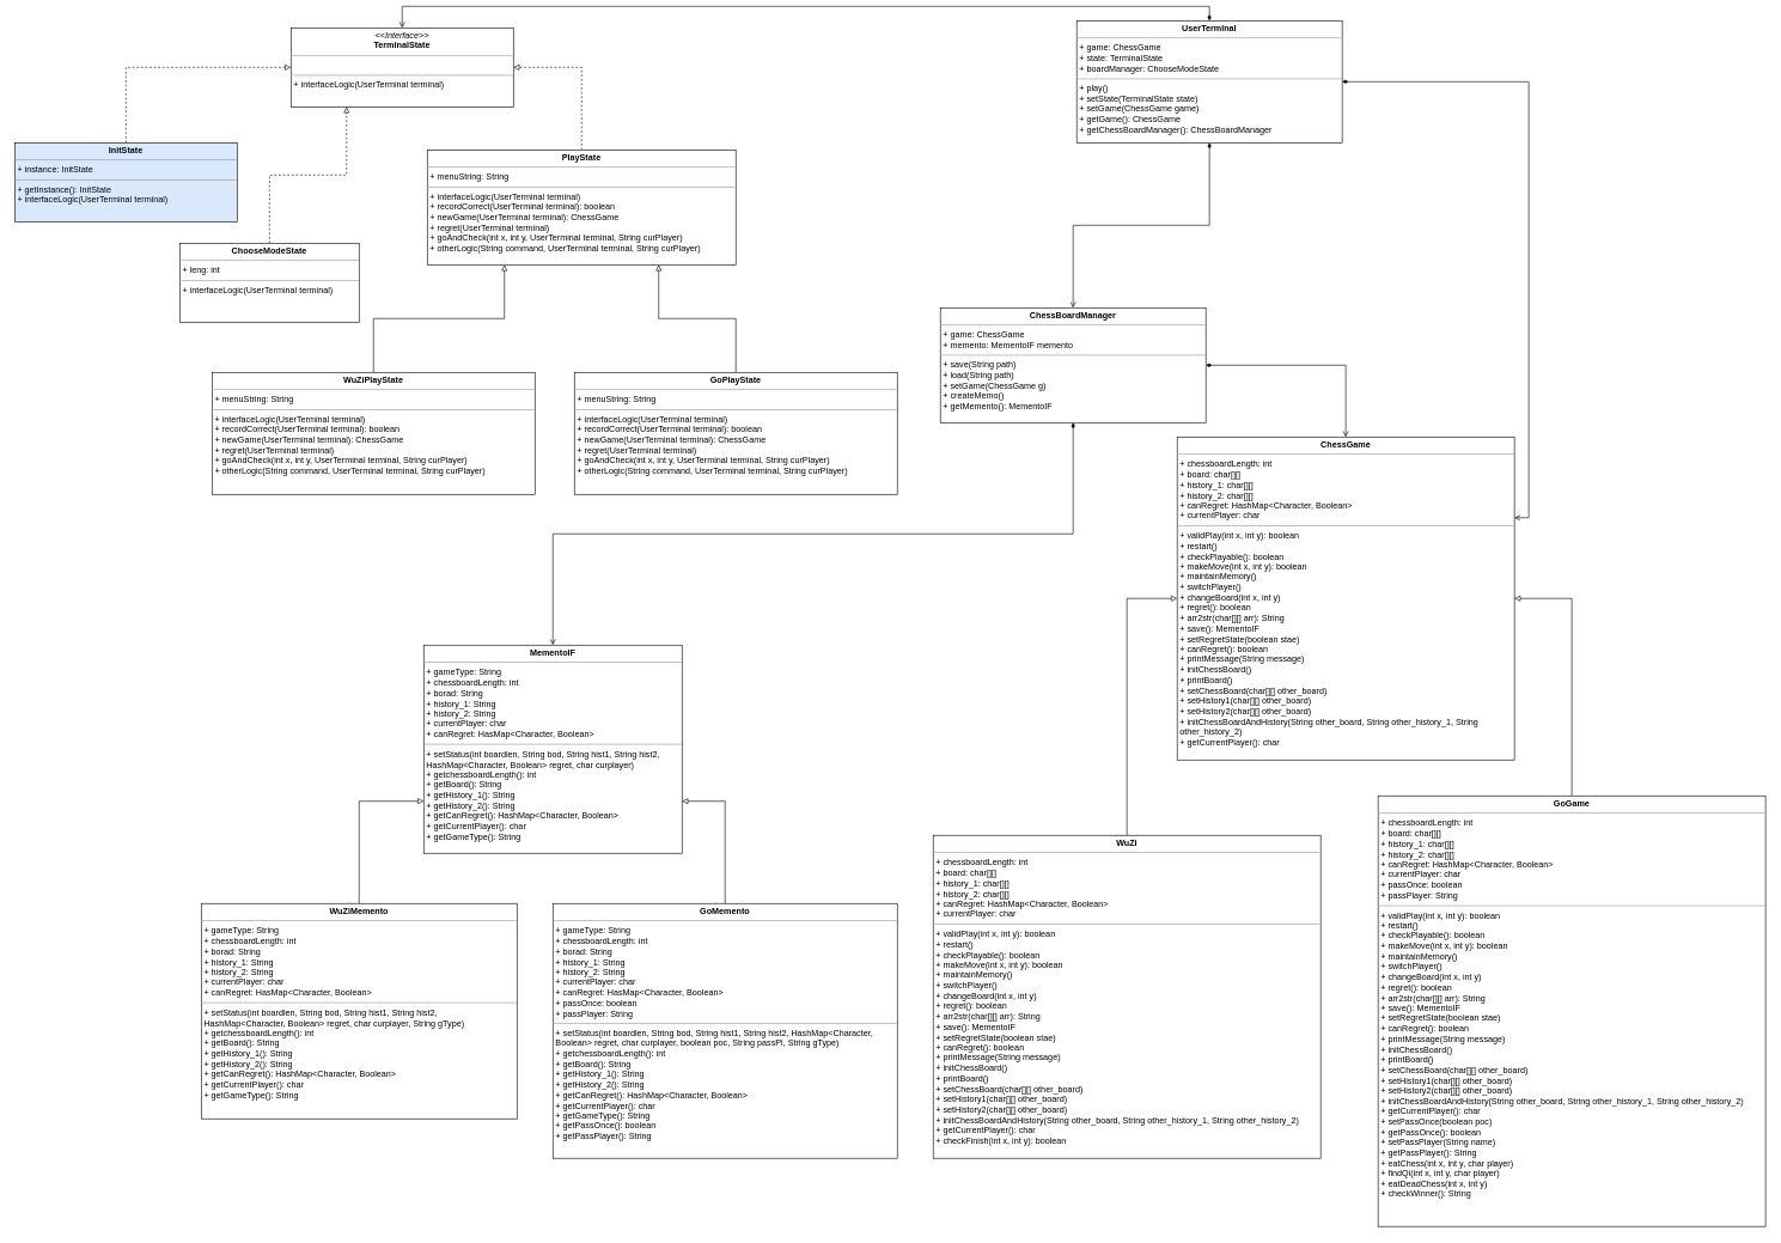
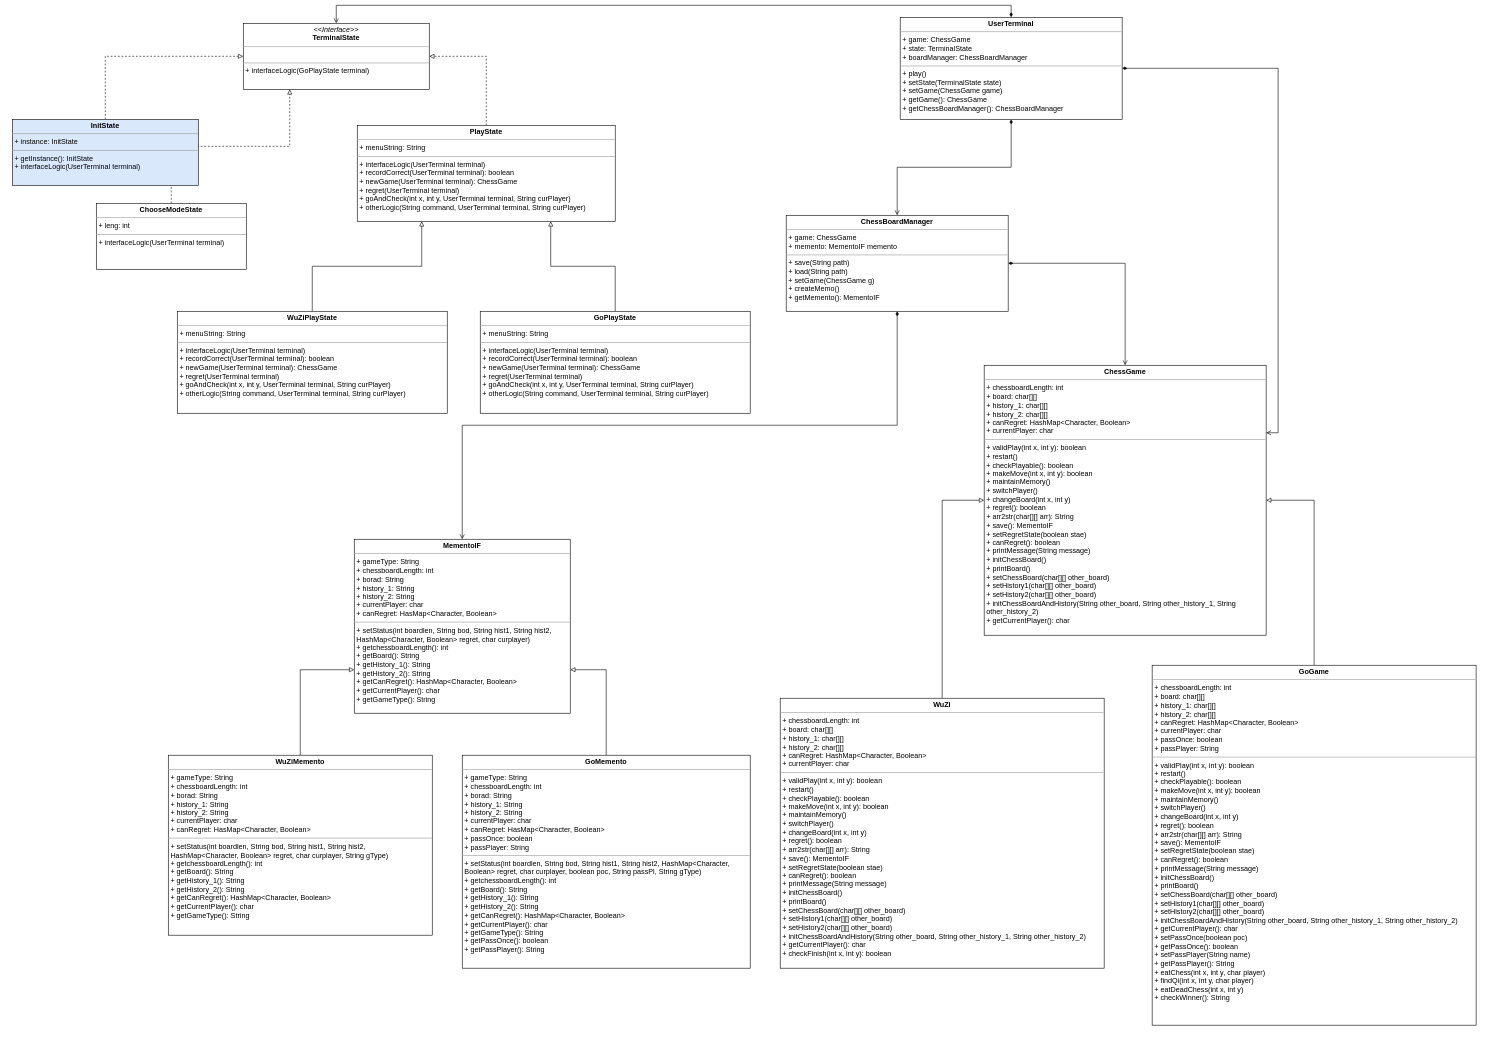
- <mxCell id="15" value="&lt;p style=&quot;margin:0px;margin-top:4px;text-align:center;&quot;&gt;&lt;i&gt;&amp;lt;&amp;lt;Interface&amp;gt;&amp;gt;&lt;/i&gt;&lt;br&gt;&lt;b&gt;TerminalState&lt;/b&gt;&lt;/p&gt;&lt;hr size=&quot;1&quot;&gt;&lt;p style=&quot;margin:0px;margin-left:4px;&quot;&gt;&lt;br&gt;&lt;/p&gt;&lt;hr size=&quot;1&quot;&gt;&lt;p style=&quot;margin:0px;margin-left:4px;&quot;&gt;+ interfaceLogic(UserTerminal terminal)&lt;/p&gt;" style="verticalAlign=top;align=left;overflow=fill;fontSize=12;fontFamily=Helvetica;html=1;whiteSpace=wrap;" vertex="1" parent="1"><mxGeometry x="405" y="30.91" width="310" height="110" as="geometry" /></mxCell>
+ <mxCell id="15" value="&lt;p style=&quot;margin:0px;margin-top:4px;text-align:center;&quot;&gt;&lt;i&gt;&amp;lt;&amp;lt;Interface&amp;gt;&amp;gt;&lt;/i&gt;&lt;br&gt;&lt;b&gt;TerminalState&lt;/b&gt;&lt;/p&gt;&lt;hr size=&quot;1&quot;&gt;&lt;p style=&quot;margin:0px;margin-left:4px;&quot;&gt;&lt;br&gt;&lt;/p&gt;&lt;hr size=&quot;1&quot;&gt;&lt;p style=&quot;margin:0px;margin-left:4px;&quot;&gt;+ interfaceLogic(GoPlayState terminal)&lt;/p&gt;" style="verticalAlign=top;align=left;overflow=fill;fontSize=12;fontFamily=Helvetica;html=1;whiteSpace=wrap;" vertex="1" parent="1"><mxGeometry x="405" y="30.91" width="310" height="110" as="geometry" /></mxCell>
- <mxCell id="29" value="&lt;p style=&quot;margin:0px;margin-top:4px;text-align:center;&quot;&gt;&lt;b&gt;UserTerminal&lt;/b&gt;&lt;/p&gt;&lt;hr size=&quot;1&quot;&gt;&lt;p style=&quot;margin:0px;margin-left:4px;&quot;&gt;+ game: ChessGame&lt;/p&gt;&lt;p style=&quot;margin:0px;margin-left:4px;&quot;&gt;+ state: TerminalState&lt;/p&gt;&lt;p style=&quot;margin:0px;margin-left:4px;&quot;&gt;+ boardManager: ChooseModeState&lt;/p&gt;&lt;hr size=&quot;1&quot;&gt;&lt;p style=&quot;margin:0px;margin-left:4px;&quot;&gt;+ play()&lt;/p&gt;&lt;p style=&quot;margin:0px;margin-left:4px;&quot;&gt;+ setState(TerminalState state)&lt;/p&gt;&lt;p style=&quot;margin:0px;margin-left:4px;&quot;&gt;+ setGame(ChessGame game)&lt;/p&gt;&lt;p style=&quot;margin:0px;margin-left:4px;&quot;&gt;+ getGame(): ChessGame&lt;/p&gt;&lt;p style=&quot;margin:0px;margin-left:4px;&quot;&gt;+ getChessBoardManager(): ChessBoardManager&lt;/p&gt;" style="verticalAlign=top;align=left;overflow=fill;fontSize=12;fontFamily=Helvetica;html=1;whiteSpace=wrap;" vertex="1" parent="1"><mxGeometry x="1500" y="20.91" width="370" height="170" as="geometry" /></mxCell>
+ <mxCell id="29" value="&lt;p style=&quot;margin:0px;margin-top:4px;text-align:center;&quot;&gt;&lt;b&gt;UserTerminal&lt;/b&gt;&lt;/p&gt;&lt;hr size=&quot;1&quot;&gt;&lt;p style=&quot;margin:0px;margin-left:4px;&quot;&gt;+ game: ChessGame&lt;/p&gt;&lt;p style=&quot;margin:0px;margin-left:4px;&quot;&gt;+ state: TerminalState&lt;/p&gt;&lt;p style=&quot;margin:0px;margin-left:4px;&quot;&gt;+ boardManager: ChessBoardManager&lt;/p&gt;&lt;hr size=&quot;1&quot;&gt;&lt;p style=&quot;margin:0px;margin-left:4px;&quot;&gt;+ play()&lt;/p&gt;&lt;p style=&quot;margin:0px;margin-left:4px;&quot;&gt;+ setState(TerminalState state)&lt;/p&gt;&lt;p style=&quot;margin:0px;margin-left:4px;&quot;&gt;+ setGame(ChessGame game)&lt;/p&gt;&lt;p style=&quot;margin:0px;margin-left:4px;&quot;&gt;+ getGame(): ChessGame&lt;/p&gt;&lt;p style=&quot;margin:0px;margin-left:4px;&quot;&gt;+ getChessBoardManager(): ChessBoardManager&lt;/p&gt;" style="verticalAlign=top;align=left;overflow=fill;fontSize=12;fontFamily=Helvetica;html=1;whiteSpace=wrap;" vertex="1" parent="1"><mxGeometry x="1500" y="20.91" width="370" height="170" as="geometry" /></mxCell>
- <mxCell id="17" value="&lt;p style=&quot;margin:0px;margin-top:4px;text-align:center;&quot;&gt;&lt;b&gt;ChooseModeState&lt;/b&gt;&lt;/p&gt;&lt;hr size=&quot;1&quot;&gt;&lt;p style=&quot;margin:0px;margin-left:4px;&quot;&gt;+ leng: int&lt;/p&gt;&lt;hr size=&quot;1&quot;&gt;&lt;p style=&quot;margin:0px;margin-left:4px;&quot;&gt;+ interfaceLogic(UserTerminal terminal)&lt;/p&gt;" style="verticalAlign=top;align=left;overflow=fill;fontSize=12;fontFamily=Helvetica;html=1;whiteSpace=wrap;" vertex="1" parent="1"><mxGeometry x="250" y="330.91" width="250" height="110" as="geometry" /></mxCell>
+ <mxCell id="17" value="&lt;p style=&quot;margin:0px;margin-top:4px;text-align:center;&quot;&gt;&lt;b&gt;ChooseModeState&lt;/b&gt;&lt;/p&gt;&lt;hr size=&quot;1&quot;&gt;&lt;p style=&quot;margin:0px;margin-left:4px;&quot;&gt;+ leng: int&lt;/p&gt;&lt;hr size=&quot;1&quot;&gt;&lt;p style=&quot;margin:0px;margin-left:4px;&quot;&gt;+ interfaceLogic(UserTerminal terminal)&lt;/p&gt;" style="verticalAlign=top;align=left;overflow=fill;fontSize=12;fontFamily=Helvetica;html=1;whiteSpace=wrap;" vertex="1" parent="1"><mxGeometry x="160" y="330.91" width="250" height="110" as="geometry" /></mxCell>
- <mxCell id="9" value="&lt;p style=&quot;margin:0px;margin-top:4px;text-align:center;&quot;&gt;&lt;b&gt;ChessBoardManager&lt;/b&gt;&lt;/p&gt;&lt;hr size=&quot;1&quot;&gt;&lt;p style=&quot;margin:0px;margin-left:4px;&quot;&gt;+ game: ChessGame&lt;/p&gt;&lt;p style=&quot;margin:0px;margin-left:4px;&quot;&gt;+ memento: MementoIF memento&lt;/p&gt;&lt;hr size=&quot;1&quot;&gt;&lt;p style=&quot;margin:0px;margin-left:4px;&quot;&gt;+ save(String path)&lt;/p&gt;&lt;p style=&quot;margin:0px;margin-left:4px;&quot;&gt;+ load(String path)&lt;/p&gt;&lt;p style=&quot;margin:0px;margin-left:4px;&quot;&gt;+ setGame(ChessGame g)&lt;/p&gt;&lt;p style=&quot;margin:0px;margin-left:4px;&quot;&gt;+ createMemo()&lt;/p&gt;&lt;p style=&quot;margin:0px;margin-left:4px;&quot;&gt;+ getMemento(): MementoIF&lt;/p&gt;" style="verticalAlign=top;align=left;overflow=fill;fontSize=12;fontFamily=Helvetica;html=1;whiteSpace=wrap;" vertex="1" parent="1"><mxGeometry x="1310" y="420.91" width="370" height="160" as="geometry" /></mxCell>
+ <mxCell id="9" value="&lt;p style=&quot;margin:0px;margin-top:4px;text-align:center;&quot;&gt;&lt;b&gt;ChessBoardManager&lt;/b&gt;&lt;/p&gt;&lt;hr size=&quot;1&quot;&gt;&lt;p style=&quot;margin:0px;margin-left:4px;&quot;&gt;+ game: ChessGame&lt;/p&gt;&lt;p style=&quot;margin:0px;margin-left:4px;&quot;&gt;+ memento: MementoIF memento&lt;/p&gt;&lt;hr size=&quot;1&quot;&gt;&lt;p style=&quot;margin:0px;margin-left:4px;&quot;&gt;+ save(String path)&lt;/p&gt;&lt;p style=&quot;margin:0px;margin-left:4px;&quot;&gt;+ load(String path)&lt;/p&gt;&lt;p style=&quot;margin:0px;margin-left:4px;&quot;&gt;+ setGame(ChessGame g)&lt;/p&gt;&lt;p style=&quot;margin:0px;margin-left:4px;&quot;&gt;+ createMemo()&lt;/p&gt;&lt;p style=&quot;margin:0px;margin-left:4px;&quot;&gt;+ getMemento(): MementoIF&lt;/p&gt;" style="verticalAlign=top;align=left;overflow=fill;fontSize=12;fontFamily=Helvetica;html=1;whiteSpace=wrap;" vertex="1" parent="1"><mxGeometry x="1310" y="350.91" width="370" height="160" as="geometry" /></mxCell>
